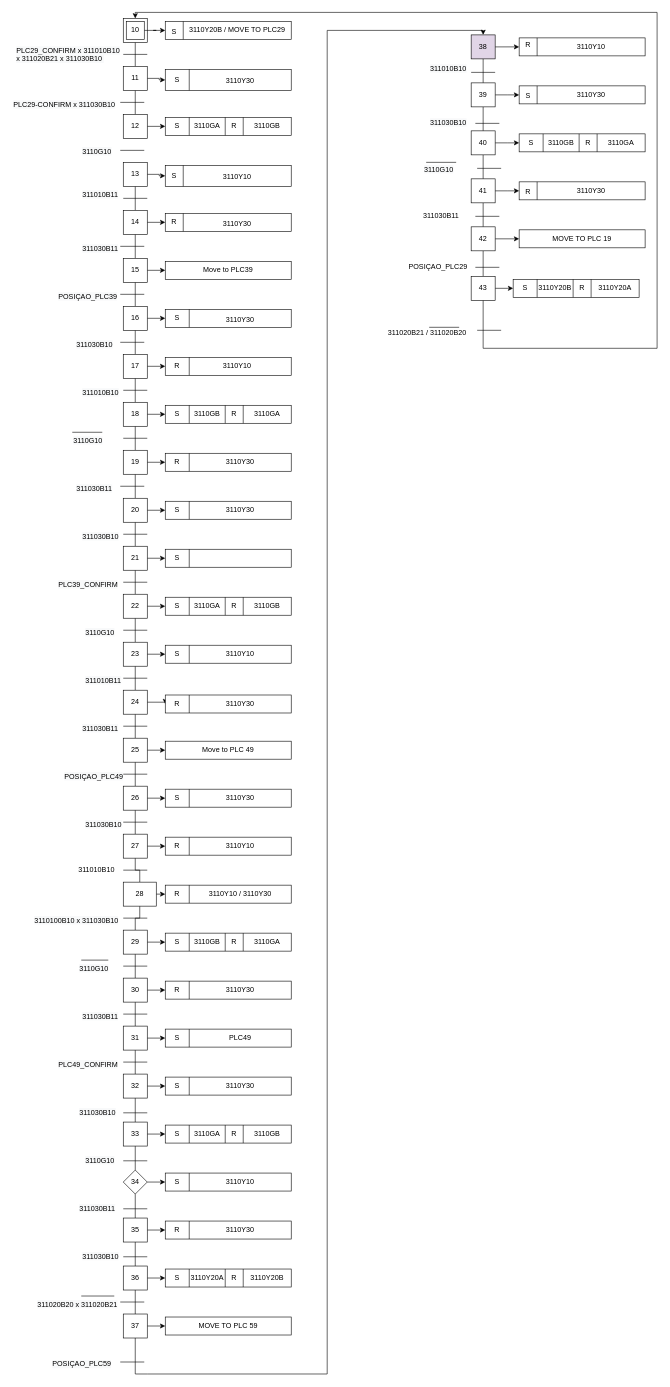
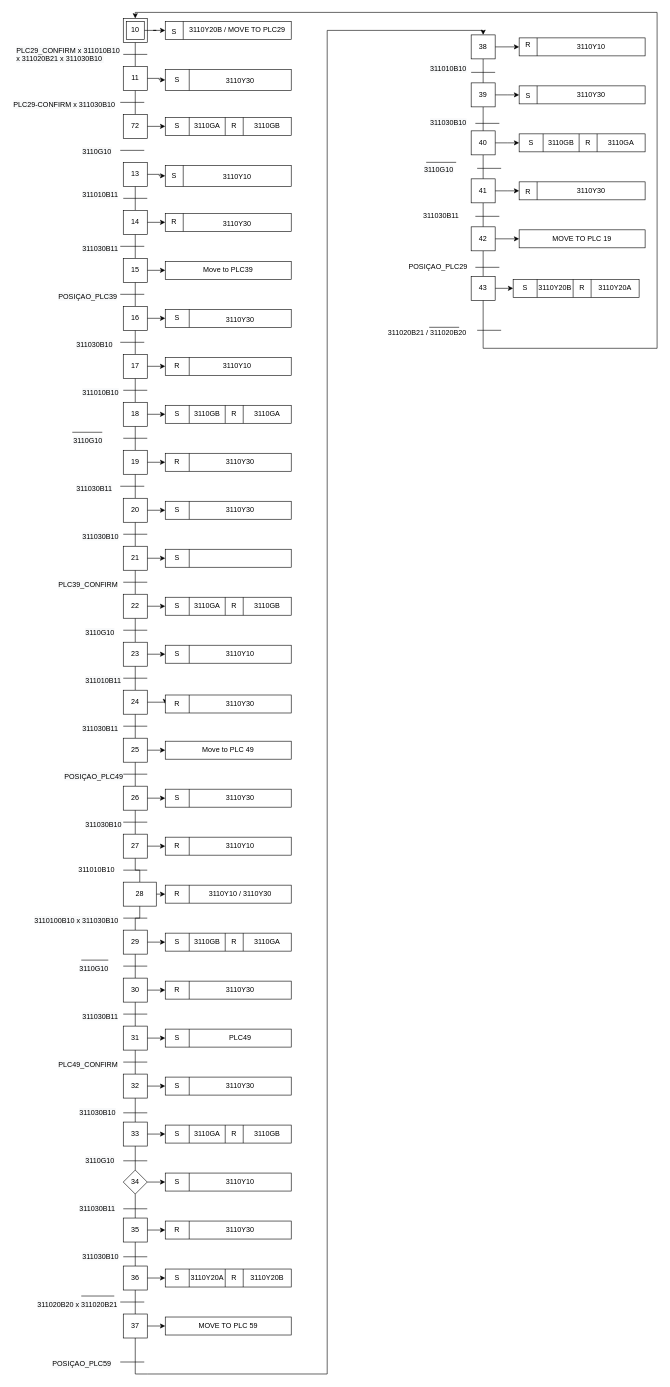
- <mxCell id="89" value="38" style="whiteSpace=wrap;html=1;aspect=fixed;fillColor=#e1d5e7;" parent="1" vertex="1"><mxGeometry x="785" y="57.5" width="40" height="40" as="geometry" /></mxCell>
+ <mxCell id="89" value="38" style="whiteSpace=wrap;html=1;aspect=fixed;" parent="1" vertex="1"><mxGeometry x="785" y="57.5" width="40" height="40" as="geometry" /></mxCell>
- <mxCell id="10" value="12" style="whiteSpace=wrap;html=1;aspect=fixed;" parent="1" vertex="1"><mxGeometry x="205" y="190" width="40" height="40" as="geometry" /></mxCell>
+ <mxCell id="10" value="72" style="whiteSpace=wrap;html=1;aspect=fixed;" parent="1" vertex="1"><mxGeometry x="205" y="190" width="40" height="40" as="geometry" /></mxCell>
